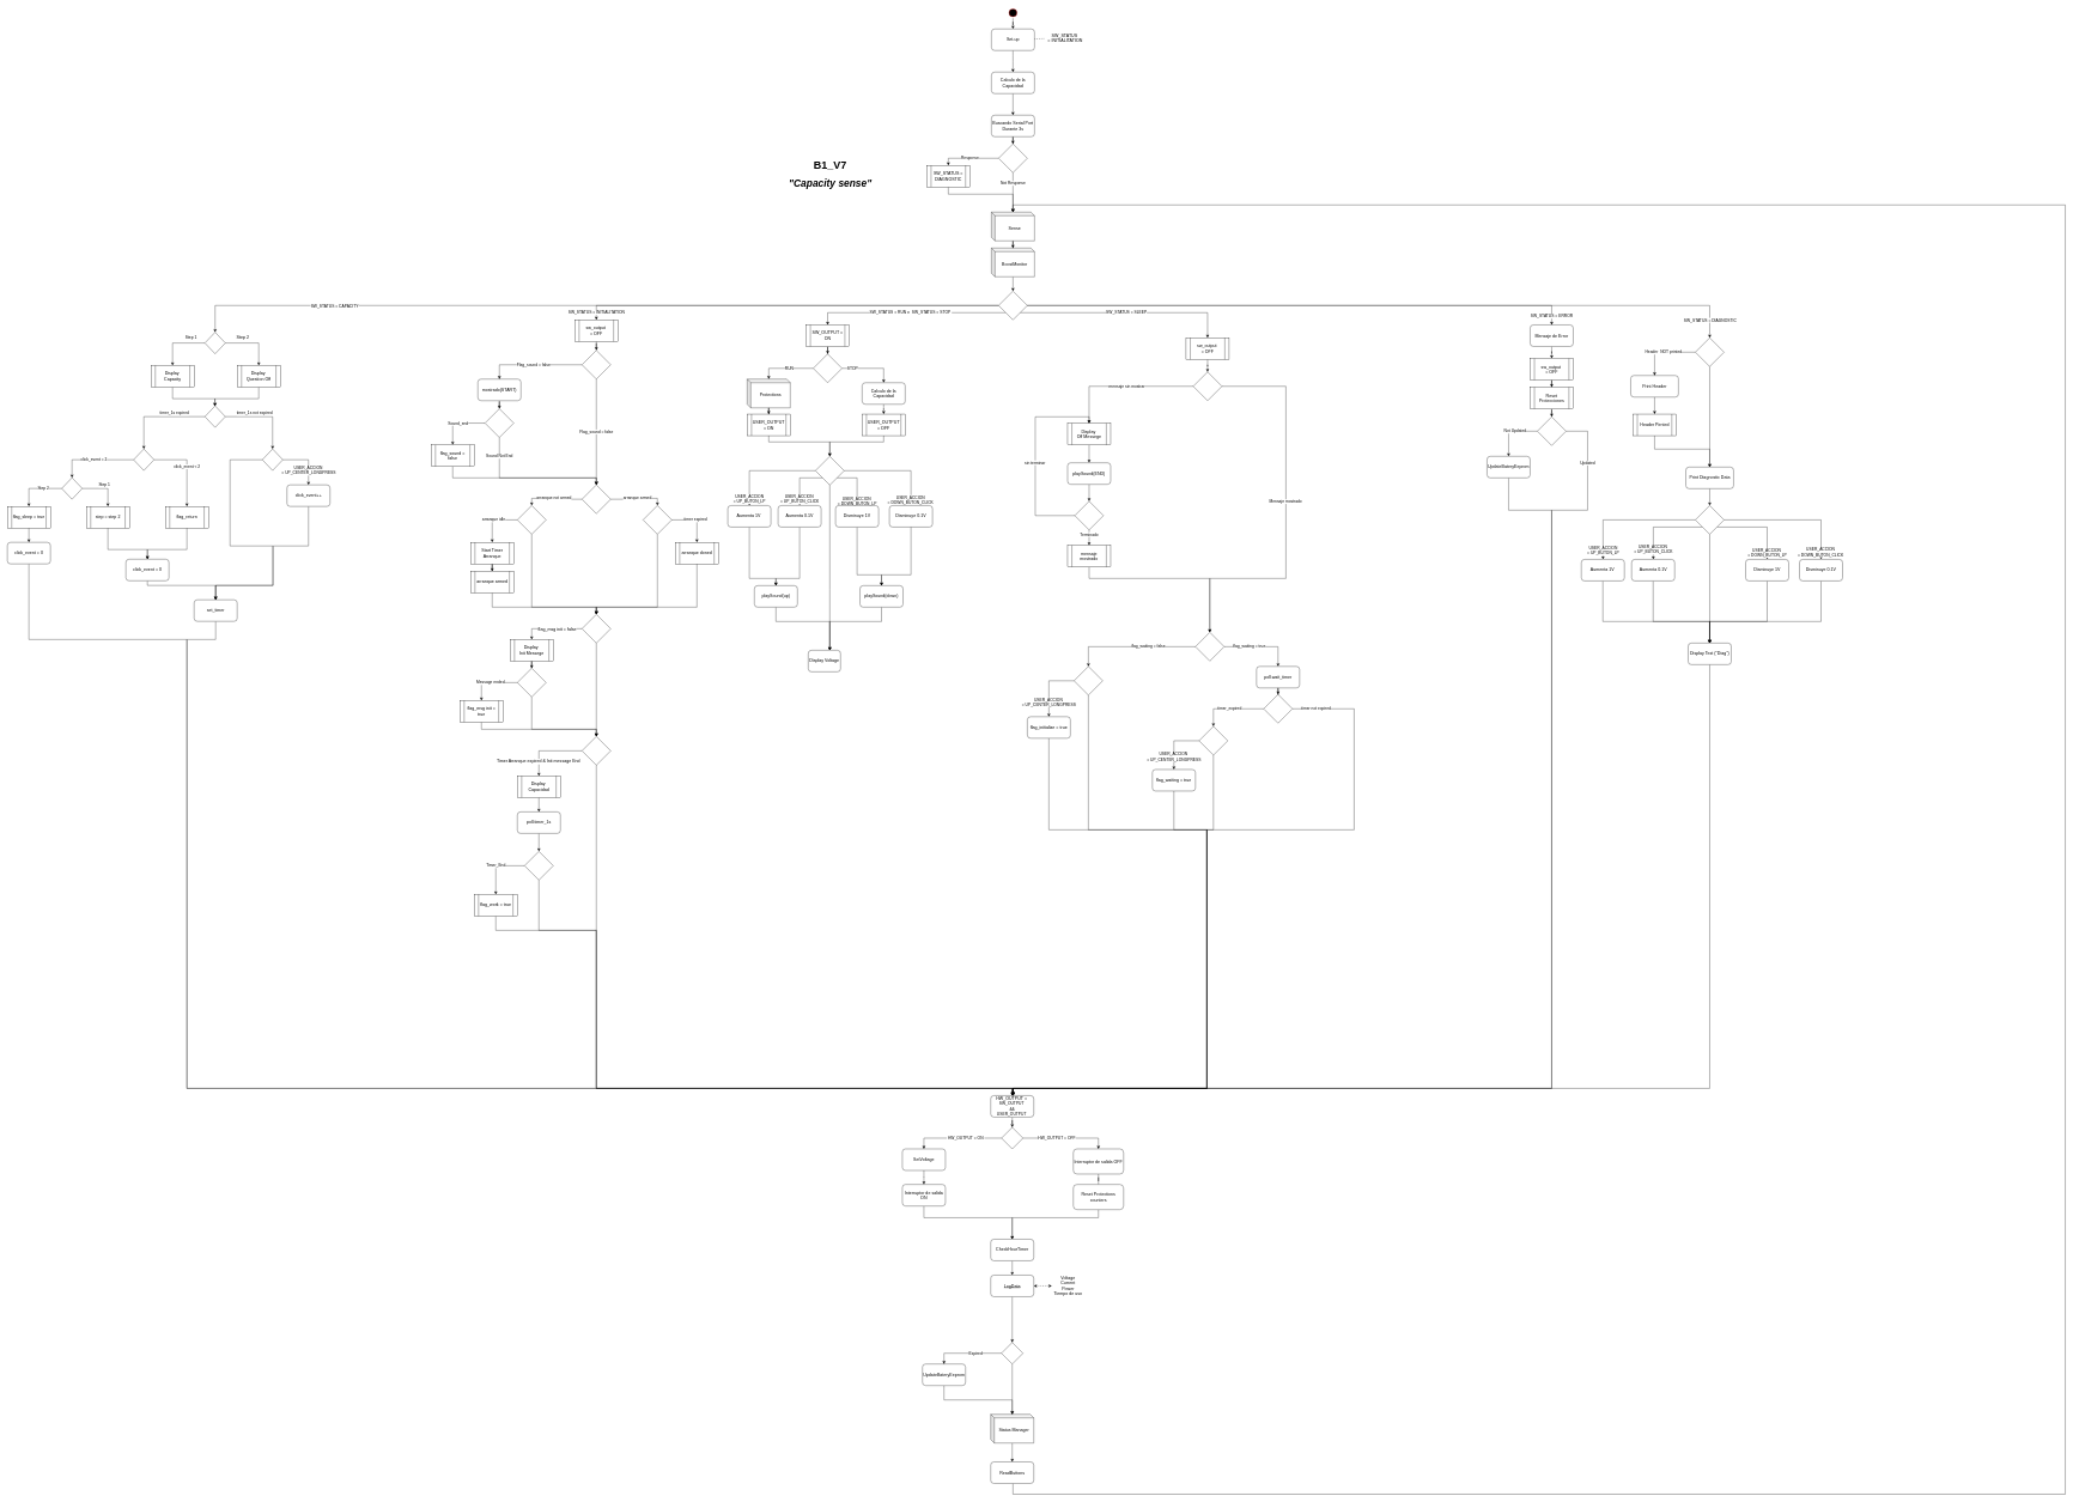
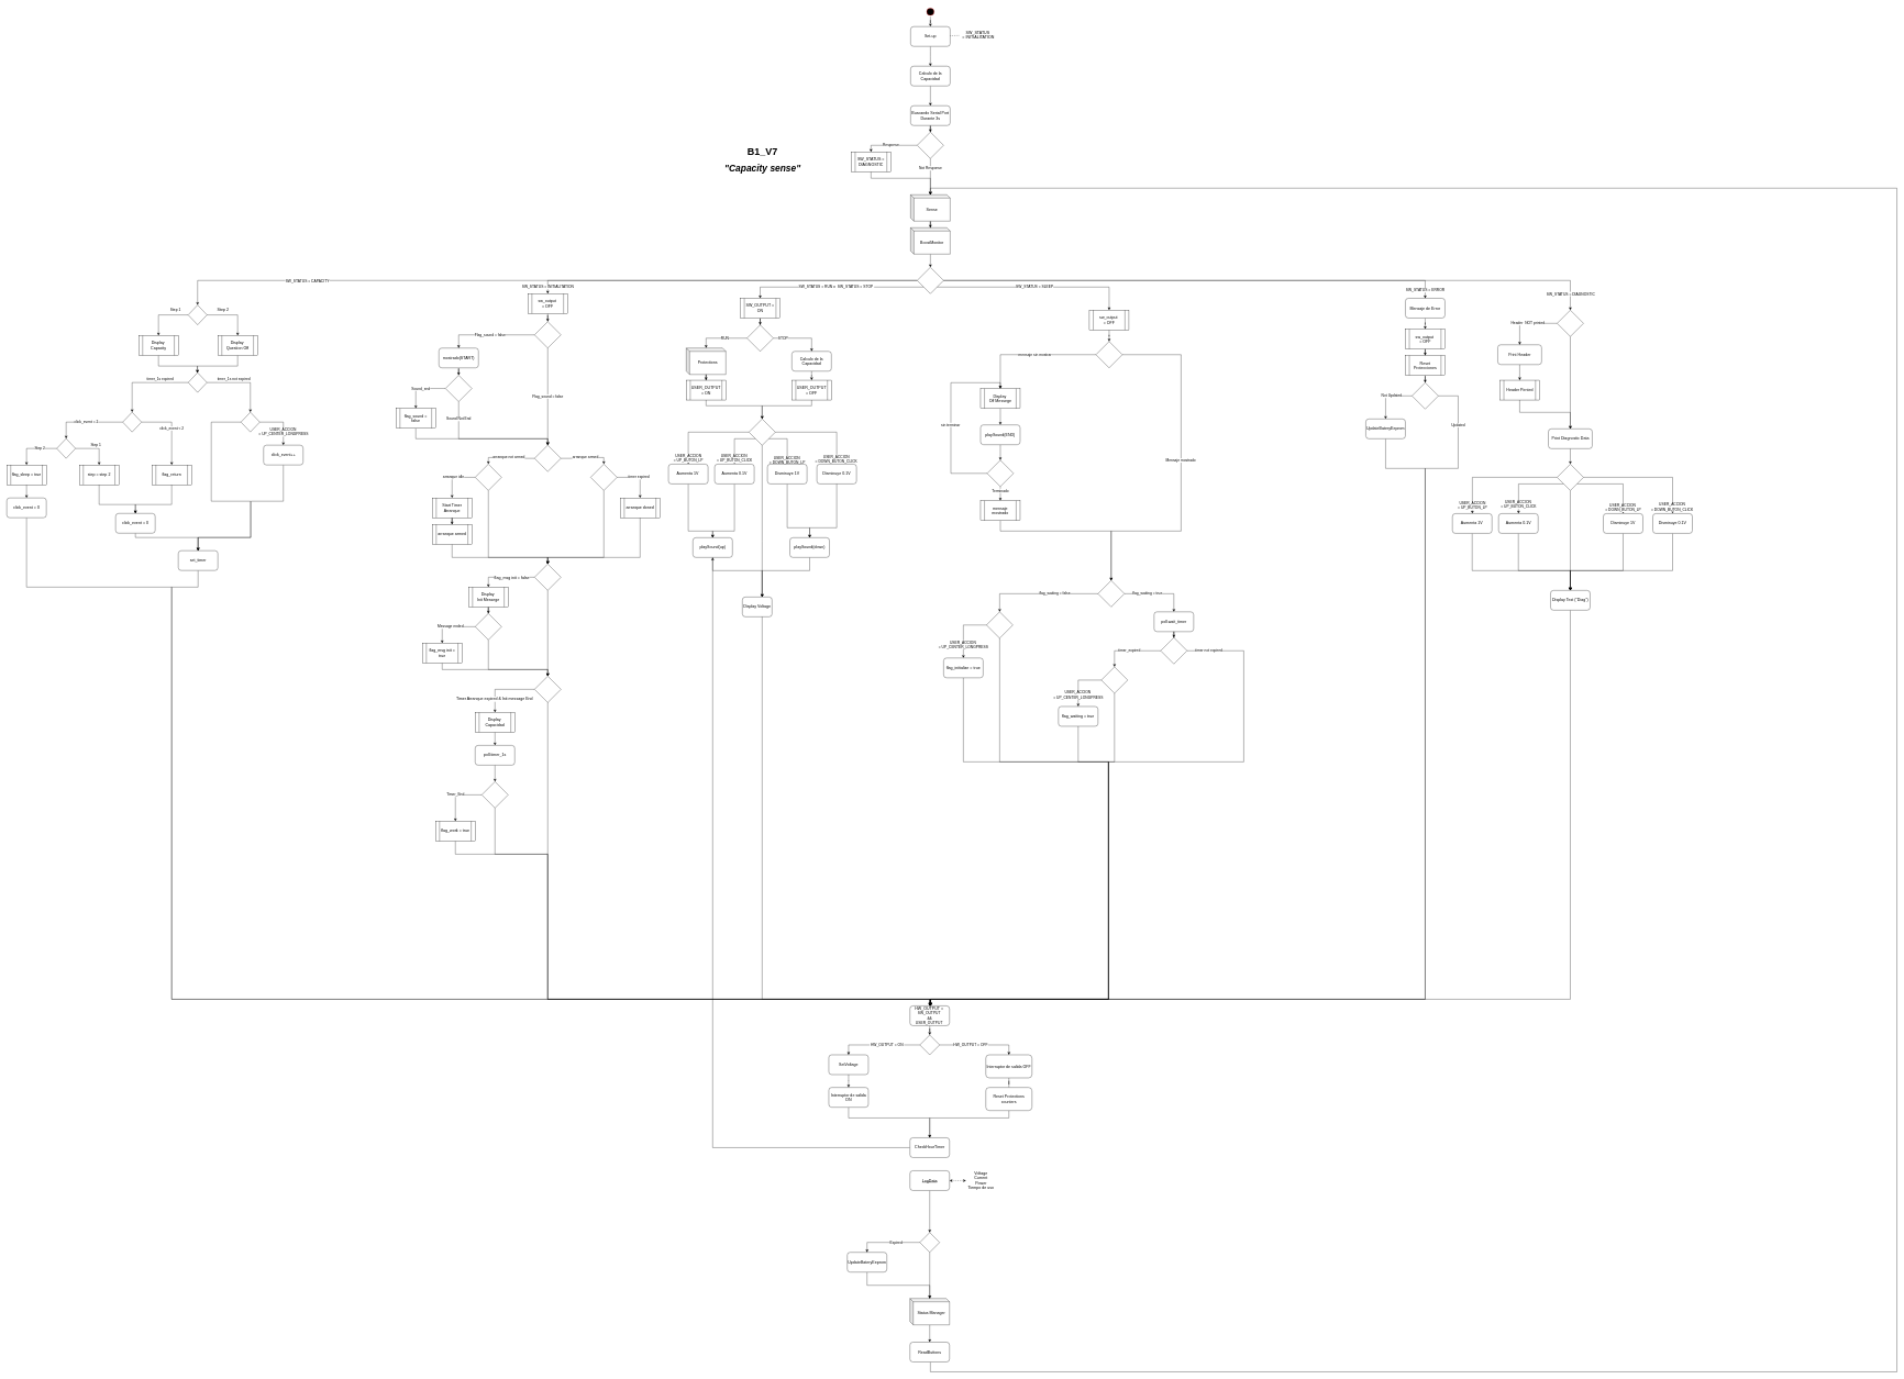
+ <mxCell id="79" style="edgeStyle=orthogonalEdgeStyle;rounded=0;orthogonalLoop=1;jettySize=auto;html=1;" parent="1" source="44" target="78" edge="1"><mxGeometry relative="1" as="geometry"><Array as="points"><mxPoint x="2310" y="3030" /><mxPoint x="2820" y="3030" /></Array><mxPoint x="2310" y="1945" as="sourcePoint" /><mxPoint x="2820" y="2052.5" as="targetPoint" /></mxGeometry></mxCell>
- <mxCell id="133" style="edgeStyle=orthogonalEdgeStyle;rounded=0;orthogonalLoop=1;jettySize=auto;html=1;" parent="1" source="134" target="141" edge="1"><mxGeometry relative="1" as="geometry" /></mxCell>
+ <mxCell id="133" style="edgeStyle=orthogonalEdgeStyle;rounded=0;orthogonalLoop=1;jettySize=auto;html=1;" parent="1" source="134" target="95" edge="1"><mxGeometry relative="1" as="geometry" /></mxCell>
